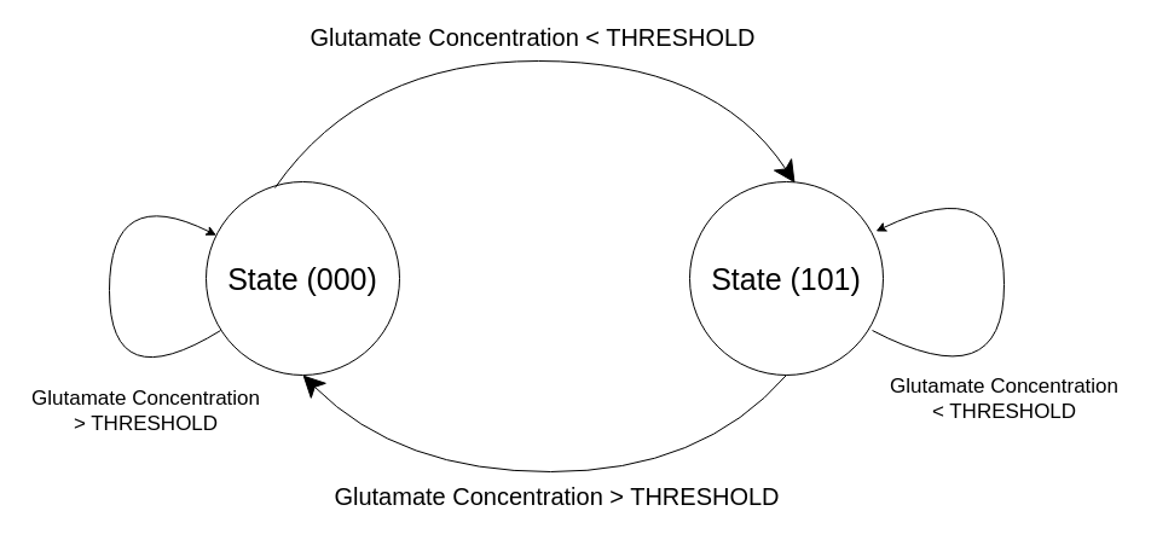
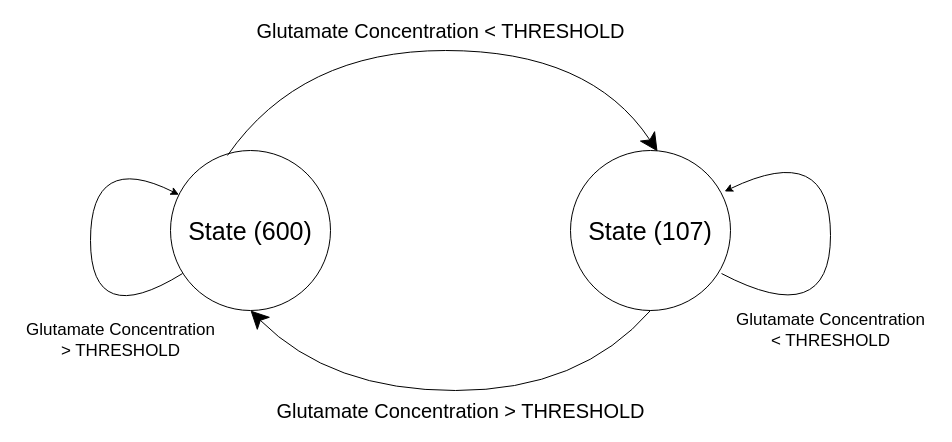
- <mxCell id="2" value="&lt;font style=&quot;font-size: 25px&quot;&gt;State (000)&lt;br&gt;&lt;/font&gt;" style="ellipse;whiteSpace=wrap;html=1;aspect=fixed;" vertex="1" parent="1"><mxGeometry x="170" y="150" width="160" height="160" as="geometry" /></mxCell>
+ <mxCell id="2" value="&lt;font style=&quot;font-size: 25px&quot;&gt;State (600)&lt;br&gt;&lt;/font&gt;" style="ellipse;whiteSpace=wrap;html=1;aspect=fixed;" vertex="1" parent="1"><mxGeometry x="170" y="150" width="160" height="160" as="geometry" /></mxCell>
- <mxCell id="3" value="&lt;font style=&quot;font-size: 25px&quot;&gt;State (101)&lt;/font&gt;" style="ellipse;whiteSpace=wrap;html=1;aspect=fixed;" vertex="1" parent="1"><mxGeometry x="570" y="150" width="160" height="160" as="geometry" /></mxCell>
+ <mxCell id="3" value="&lt;font style=&quot;font-size: 25px&quot;&gt;State (107)&lt;/font&gt;" style="ellipse;whiteSpace=wrap;html=1;aspect=fixed;" vertex="1" parent="1"><mxGeometry x="570" y="150" width="160" height="160" as="geometry" /></mxCell>
